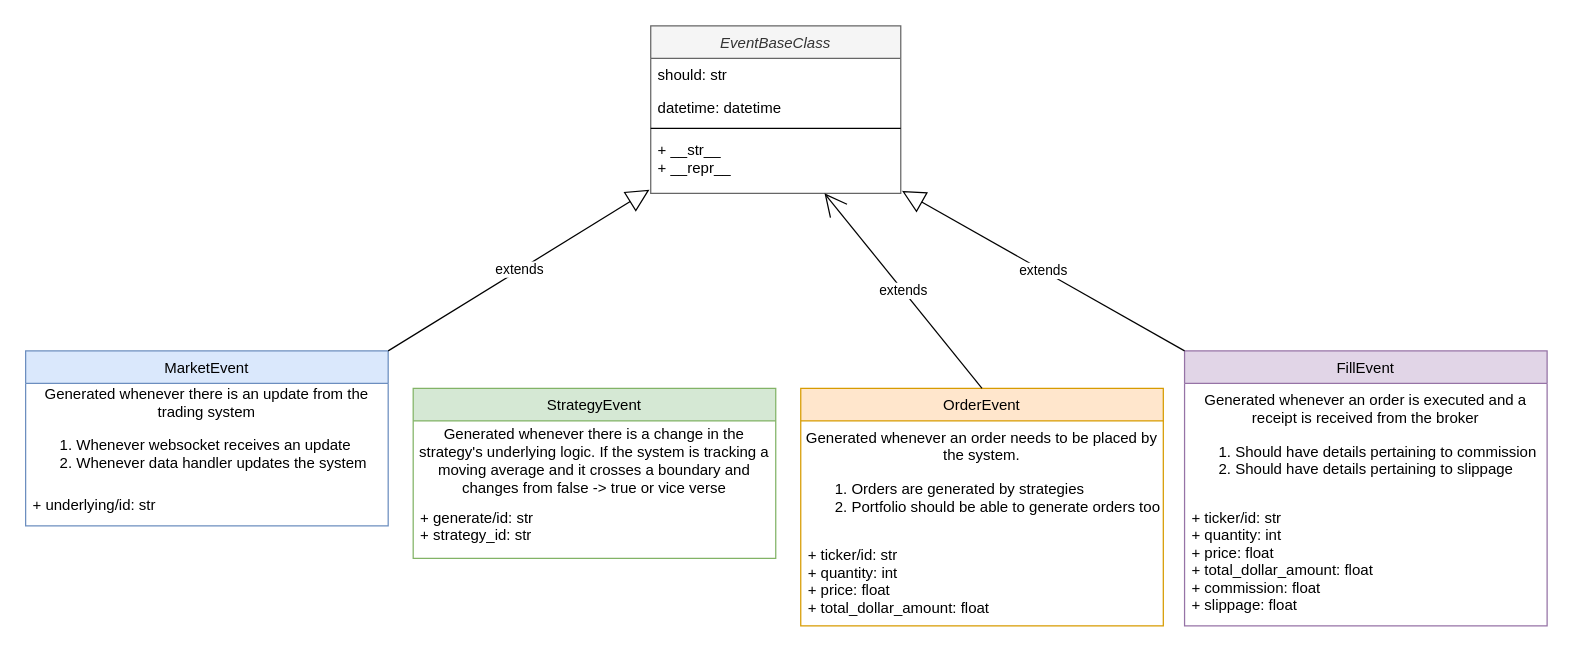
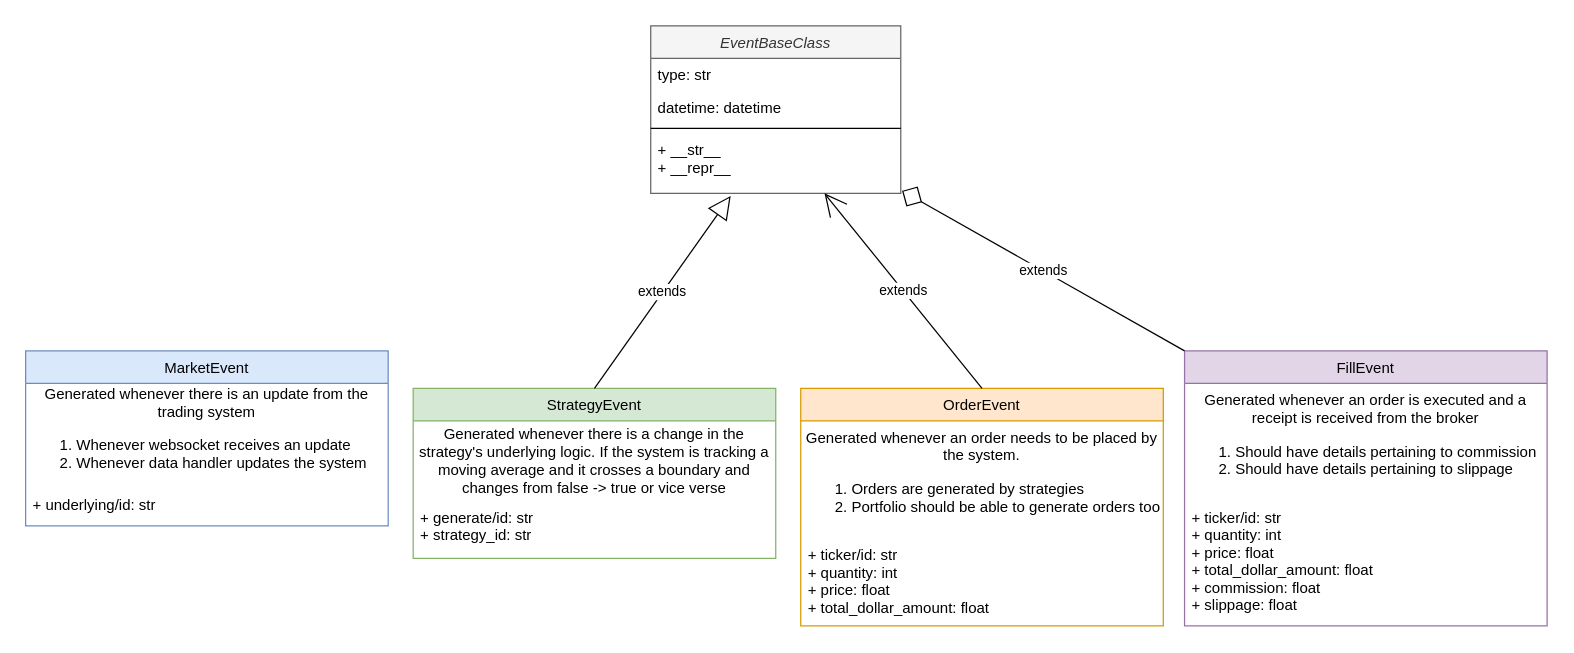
- <mxCell id="3" value="should: str" style="text;align=left;verticalAlign=top;spacingLeft=4;spacingRight=4;overflow=hidden;rotatable=0;points=[[0,0.5],[1,0.5]];portConstraint=eastwest;" parent="2" vertex="1"><mxGeometry y="26" width="200" height="26" as="geometry" /></mxCell>
+ <mxCell id="3" value="type: str" style="text;align=left;verticalAlign=top;spacingLeft=4;spacingRight=4;overflow=hidden;rotatable=0;points=[[0,0.5],[1,0.5]];portConstraint=eastwest;" parent="2" vertex="1"><mxGeometry y="26" width="200" height="26" as="geometry" /></mxCell>
- <mxCell id="20" value="extends" style="endArrow=block;endSize=16;endFill=0;html=1;exitX=0;exitY=0;exitDx=0;exitDy=0;entryX=1.005;entryY=0.958;entryDx=0;entryDy=0;entryPerimeter=0;" parent="1" source="16" target="6" edge="1"><mxGeometry width="160" relative="1" as="geometry"><mxPoint x="810" y="-97" as="sourcePoint" /><mxPoint x="960" y="100" as="targetPoint" /></mxGeometry></mxCell>
+ <mxCell id="20" value="extends" style="endArrow=diamond;endSize=16;endFill=0;html=1;exitX=0;exitY=0;exitDx=0;exitDy=0;entryX=1.005;entryY=0.958;entryDx=0;entryDy=0;entryPerimeter=0;" parent="1" source="16" target="6" edge="1"><mxGeometry width="160" relative="1" as="geometry"><mxPoint x="810" y="-97" as="sourcePoint" /><mxPoint x="960" y="100" as="targetPoint" /></mxGeometry></mxCell>
- <mxCell id="19" value="extends" style="endArrow=block;endSize=16;endFill=0;html=1;exitX=1;exitY=0;exitDx=0;exitDy=0;entryX=-0.005;entryY=0.938;entryDx=0;entryDy=0;entryPerimeter=0;" parent="1" source="7" target="6" edge="1"><mxGeometry width="160" relative="1" as="geometry"><mxPoint x="830" y="40" as="sourcePoint" /><mxPoint x="990" y="40" as="targetPoint" /></mxGeometry></mxCell>
+ <mxCell id="22" value="extends" style="endArrow=block;endSize=16;endFill=0;html=1;exitX=0.5;exitY=0;exitDx=0;exitDy=0;entryX=0.32;entryY=1.042;entryDx=0;entryDy=0;entryPerimeter=0;" parent="1" source="10" target="6" edge="1"><mxGeometry width="160" relative="1" as="geometry"><mxPoint x="810" y="241.5" as="sourcePoint" /><mxPoint x="960.2" y="196.368" as="targetPoint" /></mxGeometry></mxCell>
